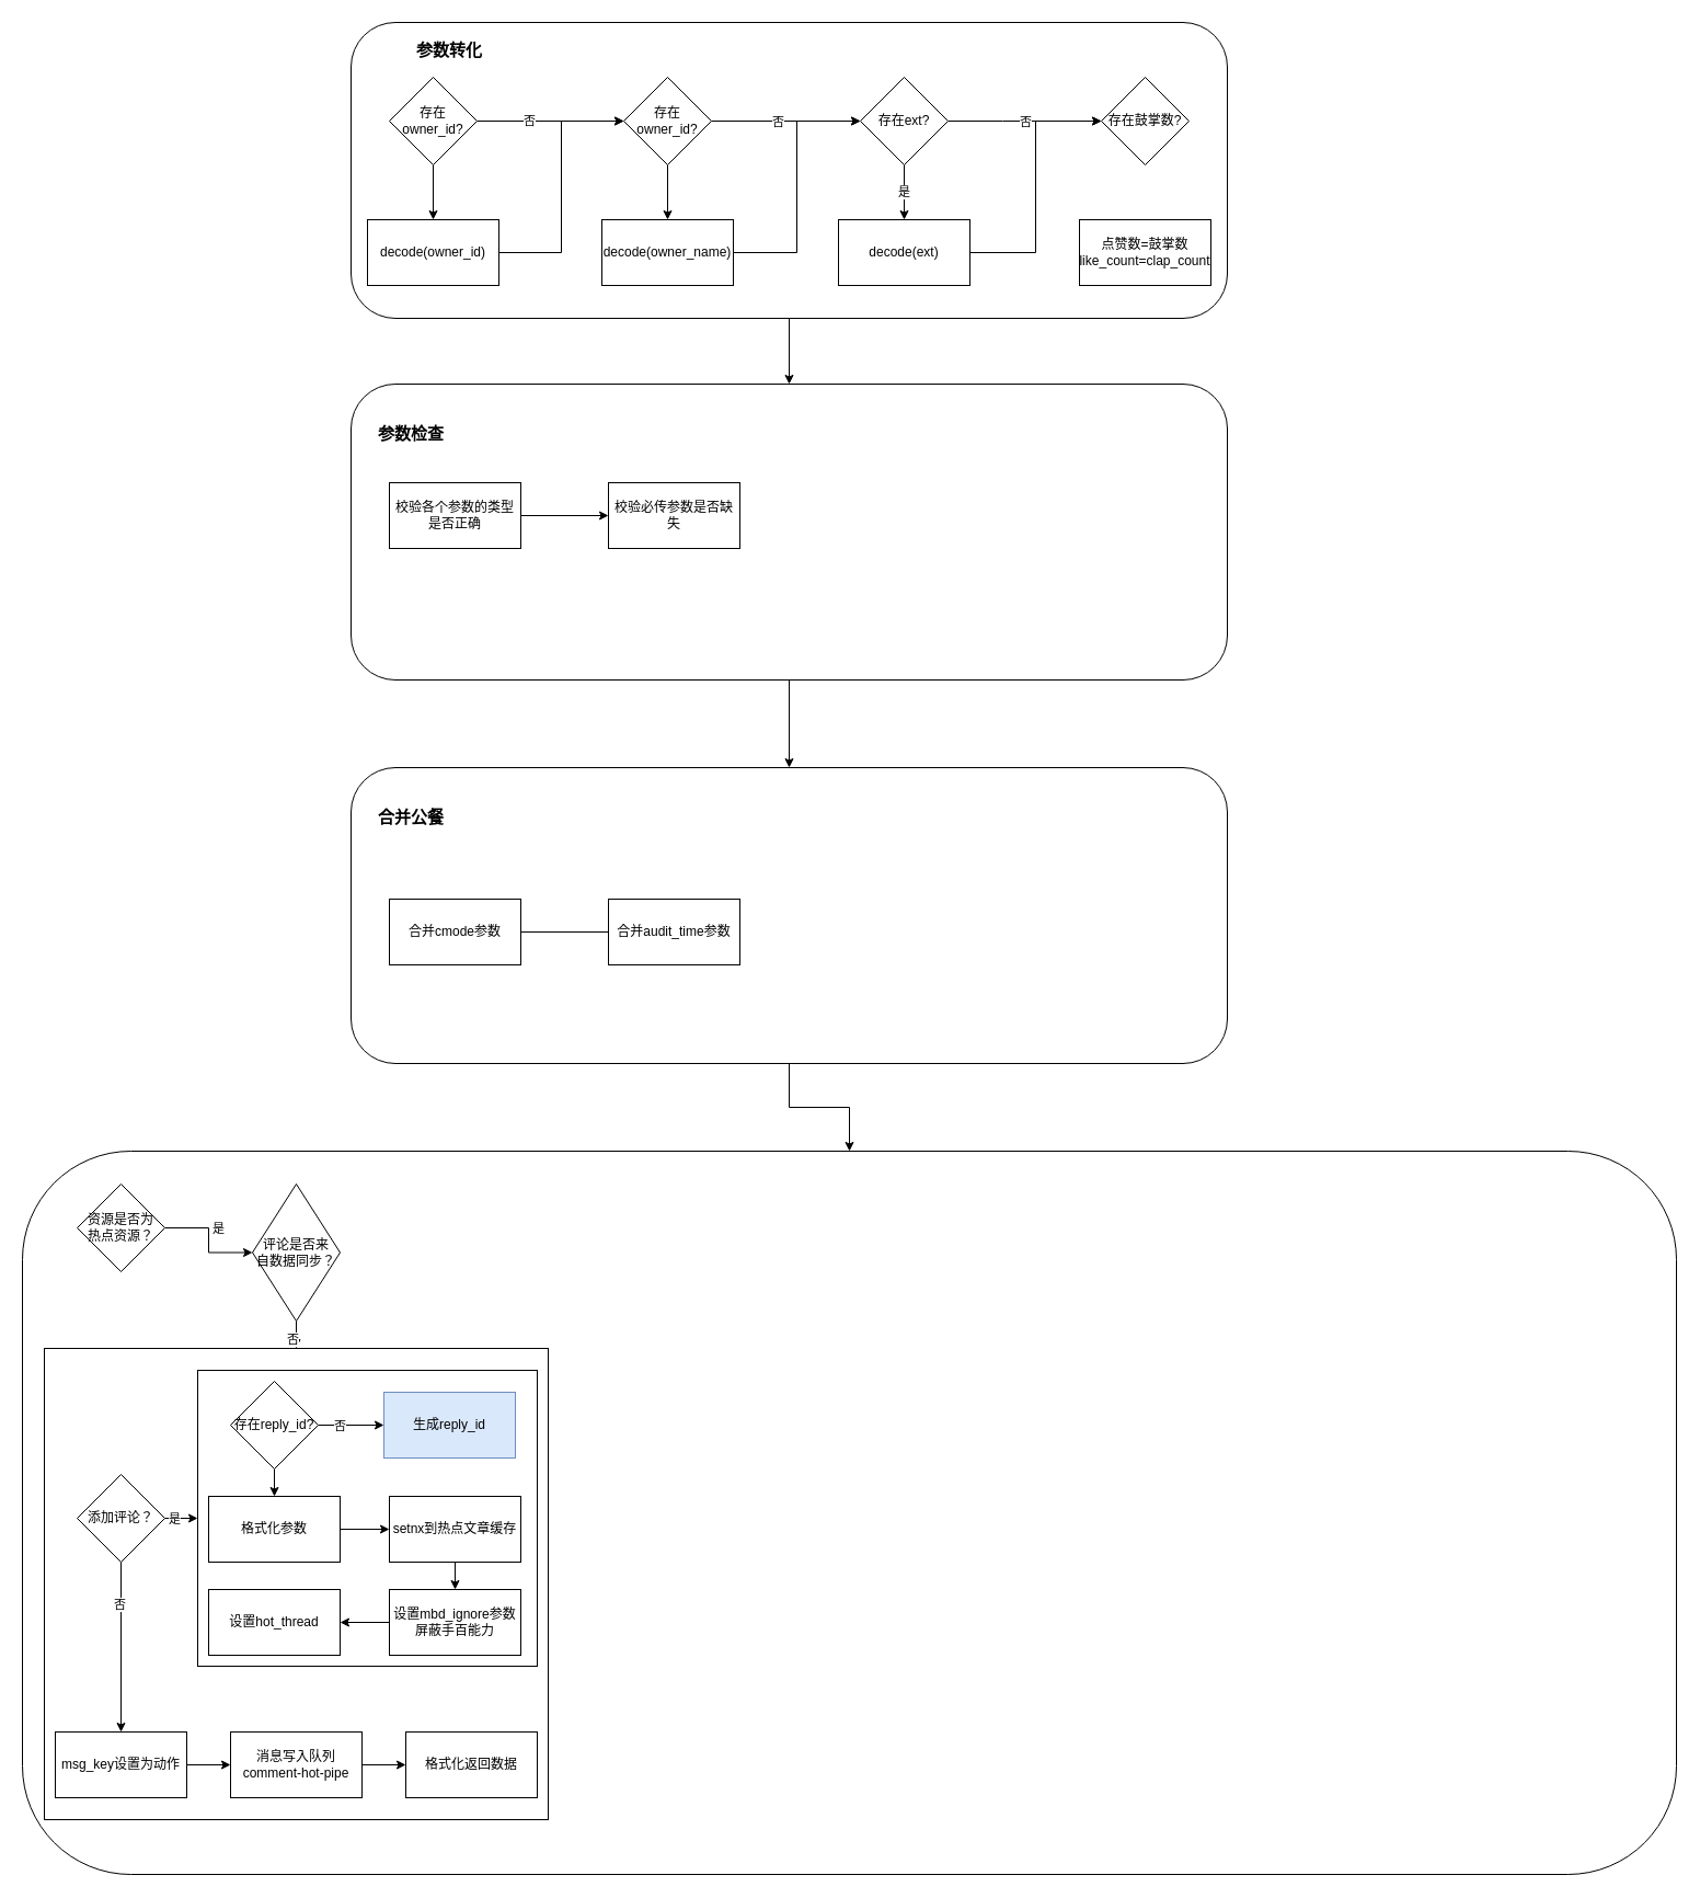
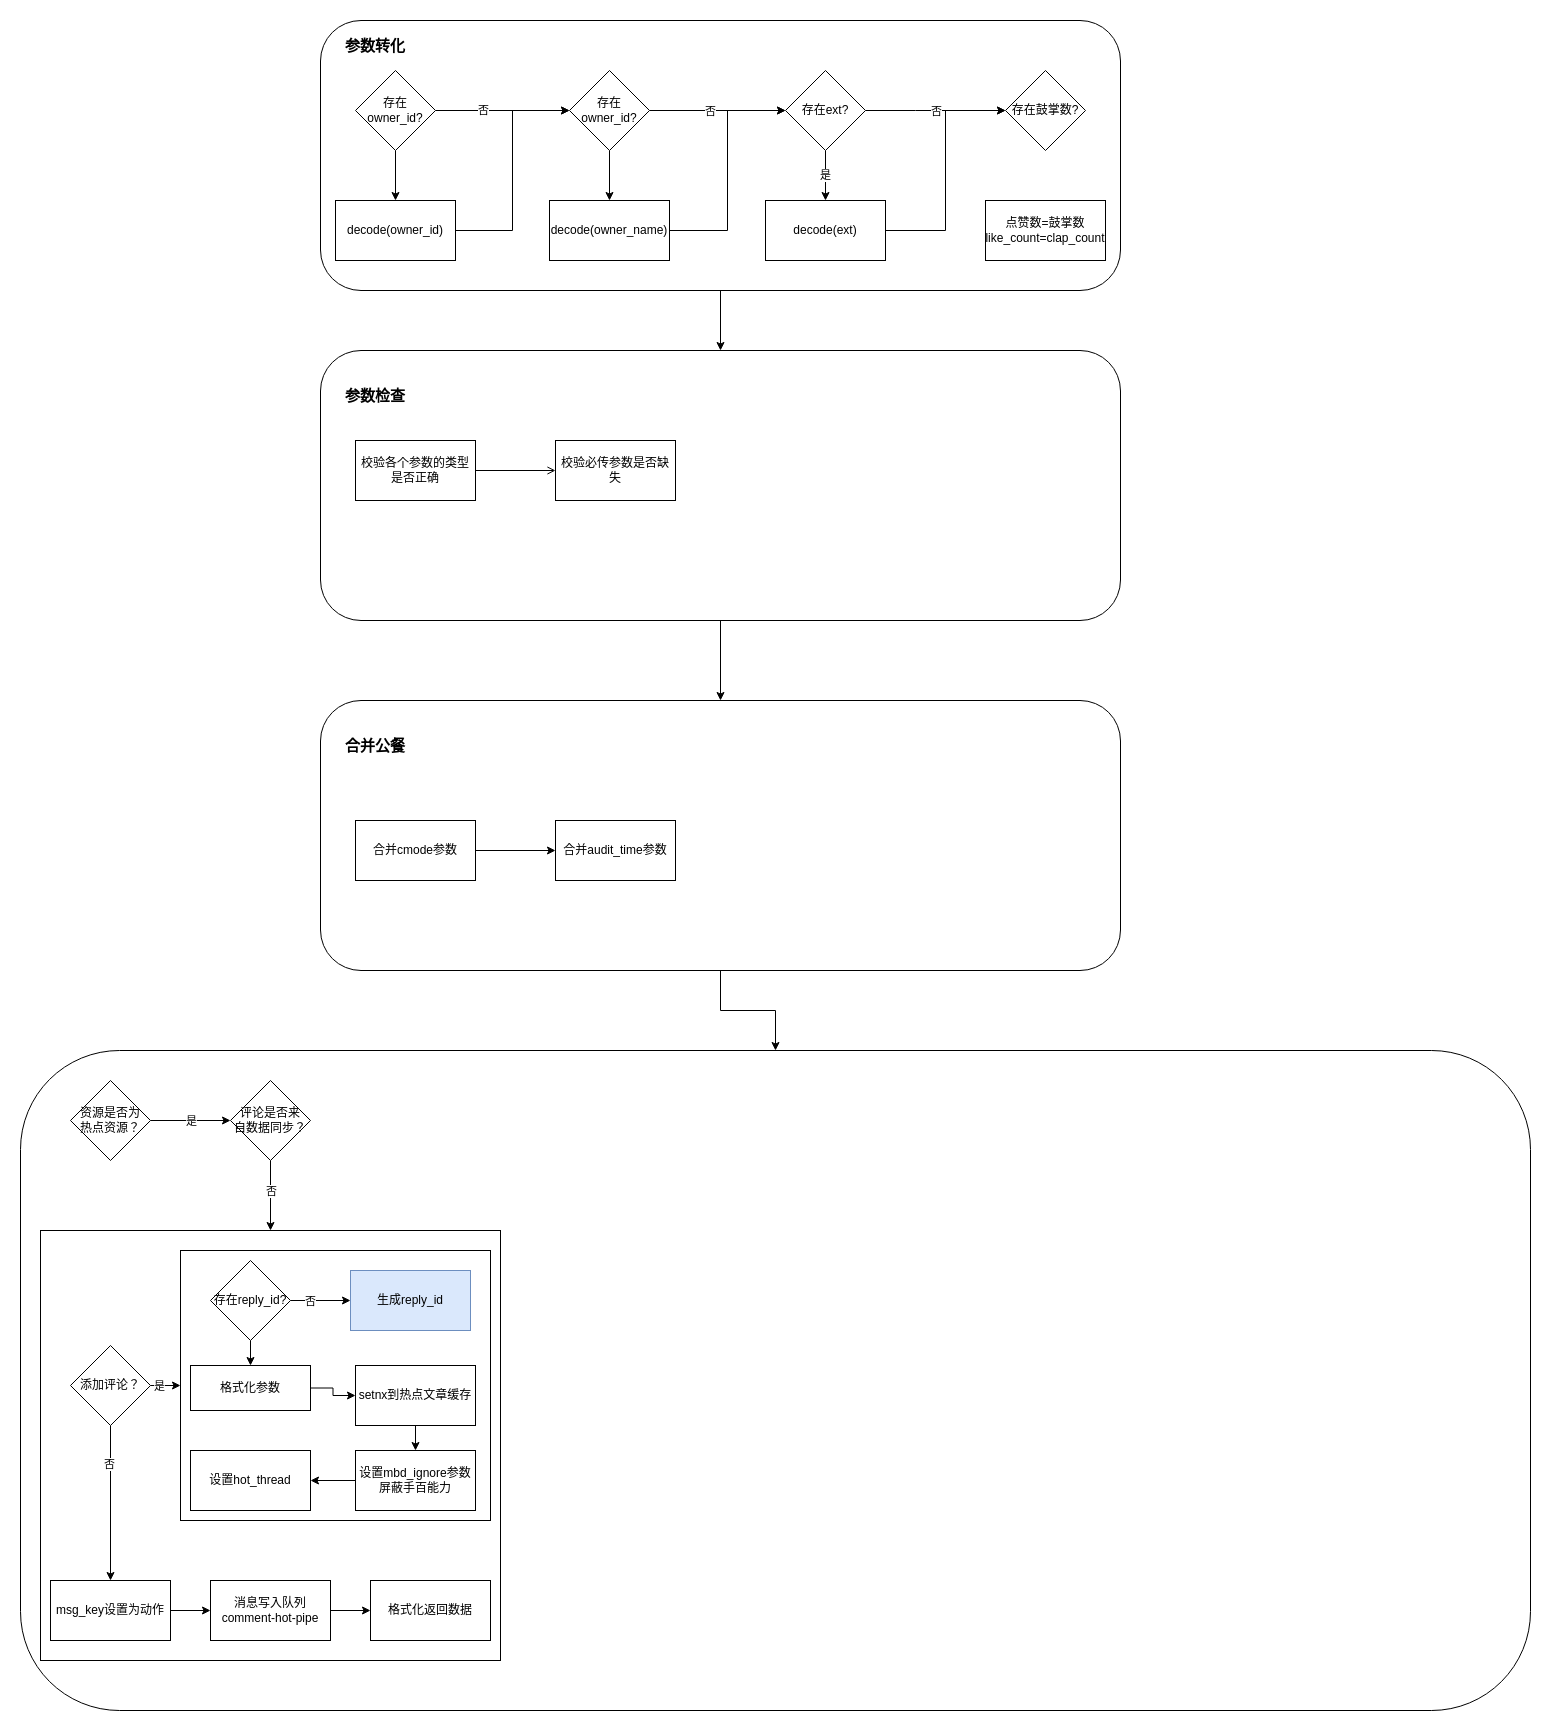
- <mxCell id="24" value="参数转化" style="text;html=1;align=center;verticalAlign=middle;whiteSpace=wrap;rounded=0;fontStyle=1;fontSize=15;" vertex="1" parent="1"><mxGeometry x="375" y="30" width="70" height="30" as="geometry" /></mxCell>
+ <mxCell id="24" value="参数转化" style="text;html=1;align=center;verticalAlign=middle;whiteSpace=wrap;rounded=0;fontStyle=1;fontSize=15;" vertex="1" parent="1"><mxGeometry x="340" y="30" width="70" height="30" as="geometry" /></mxCell>
- <mxCell id="28" value="" style="edgeStyle=orthogonalEdgeStyle;rounded=0;orthogonalLoop=1;jettySize=auto;html=1;" edge="1" parent="1" source="29" target="30"><mxGeometry relative="1" as="geometry" /></mxCell>
+ <mxCell id="28" value="" style="edgeStyle=orthogonalEdgeStyle;rounded=0;orthogonalLoop=1;jettySize=auto;html=1;endArrow=open;" edge="1" parent="1" source="29" target="30"><mxGeometry relative="1" as="geometry" /></mxCell>
- <mxCell id="34" value="" style="edgeStyle=orthogonalEdgeStyle;rounded=0;orthogonalLoop=1;jettySize=auto;html=1;endArrow=none;" edge="1" parent="1" source="35" target="36"><mxGeometry relative="1" as="geometry" /></mxCell>
+ <mxCell id="34" value="" style="edgeStyle=orthogonalEdgeStyle;rounded=0;orthogonalLoop=1;jettySize=auto;html=1;" edge="1" parent="1" source="35" target="36"><mxGeometry relative="1" as="geometry" /></mxCell>
- <mxCell id="43" value="评论是否来&lt;div&gt;自数据同步？&lt;/div&gt;" style="rhombus;whiteSpace=wrap;html=1;" vertex="1" parent="1"><mxGeometry x="230" y="1080" width="80" height="125" as="geometry" /></mxCell>
+ <mxCell id="43" value="评论是否来&lt;div&gt;自数据同步？&lt;/div&gt;" style="rhombus;whiteSpace=wrap;html=1;" vertex="1" parent="1"><mxGeometry x="230" y="1080" width="80" height="80" as="geometry" /></mxCell>
- <mxCell id="62" value="格式化参数" style="whiteSpace=wrap;html=1;" vertex="1" parent="1"><mxGeometry x="190" y="1365" width="120" height="60" as="geometry" /></mxCell>
+ <mxCell id="62" value="格式化参数" style="whiteSpace=wrap;html=1;" vertex="1" parent="1"><mxGeometry x="190" y="1365" width="120" height="45" as="geometry" /></mxCell>
